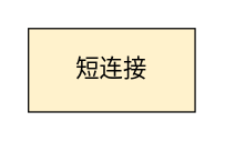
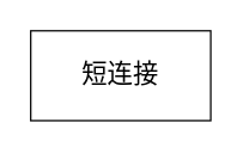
- <mxCell id="2" value="&lt;font style=&quot;font-size: 17px;&quot;&gt;短连接&lt;/font&gt;" style="rounded=0;whiteSpace=wrap;html=1;fillColor=#fff2cc;" vertex="1" parent="1"><mxGeometry x="20" y="20" width="120" height="60" as="geometry" /></mxCell>
+ <mxCell id="2" value="&lt;font style=&quot;font-size: 17px;&quot;&gt;短连接&lt;/font&gt;" style="rounded=0;whiteSpace=wrap;html=1;" vertex="1" parent="1"><mxGeometry x="20" y="20" width="120" height="60" as="geometry" /></mxCell>
